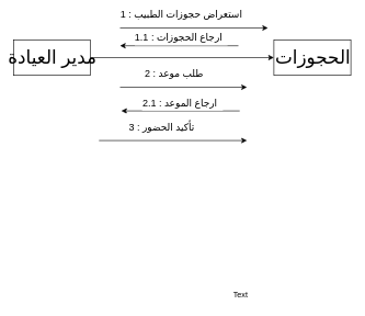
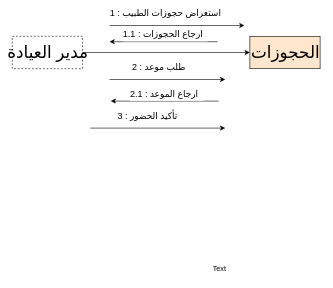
- <mxCell id="5" value="&lt;font style=&quot;font-size: 28px&quot;&gt;مدير العيادة&lt;/font&gt;" style="html=1;" vertex="1" parent="1"><mxGeometry x="20" y="38" width="117" height="54" as="geometry" /></mxCell>
+ <mxCell id="5" value="&lt;font style=&quot;font-size: 28px&quot;&gt;مدير العيادة&lt;/font&gt;" style="html=1;dashed=1;" vertex="1" parent="1"><mxGeometry x="20" y="38" width="117" height="54" as="geometry" /></mxCell>
- <mxCell id="6" value="&lt;font style=&quot;font-size: 28px&quot;&gt;الحجوزات&lt;/font&gt;" style="html=1;" vertex="1" parent="1"><mxGeometry x="416" y="38" width="117" height="54" as="geometry" /></mxCell>
+ <mxCell id="6" value="&lt;font style=&quot;font-size: 28px&quot;&gt;الحجوزات&lt;/font&gt;" style="html=1;fillColor=#ffe6cc;" vertex="1" parent="1"><mxGeometry x="416" y="38" width="117" height="54" as="geometry" /></mxCell>
